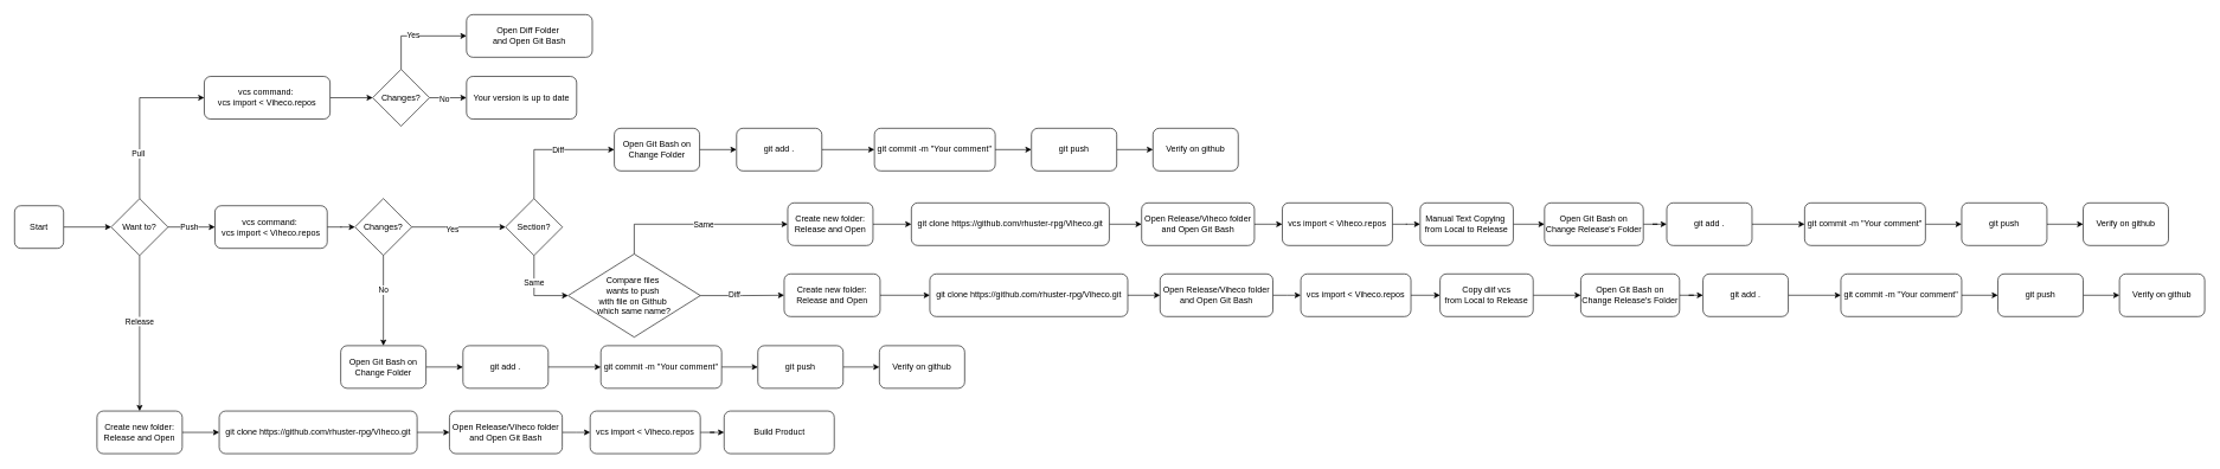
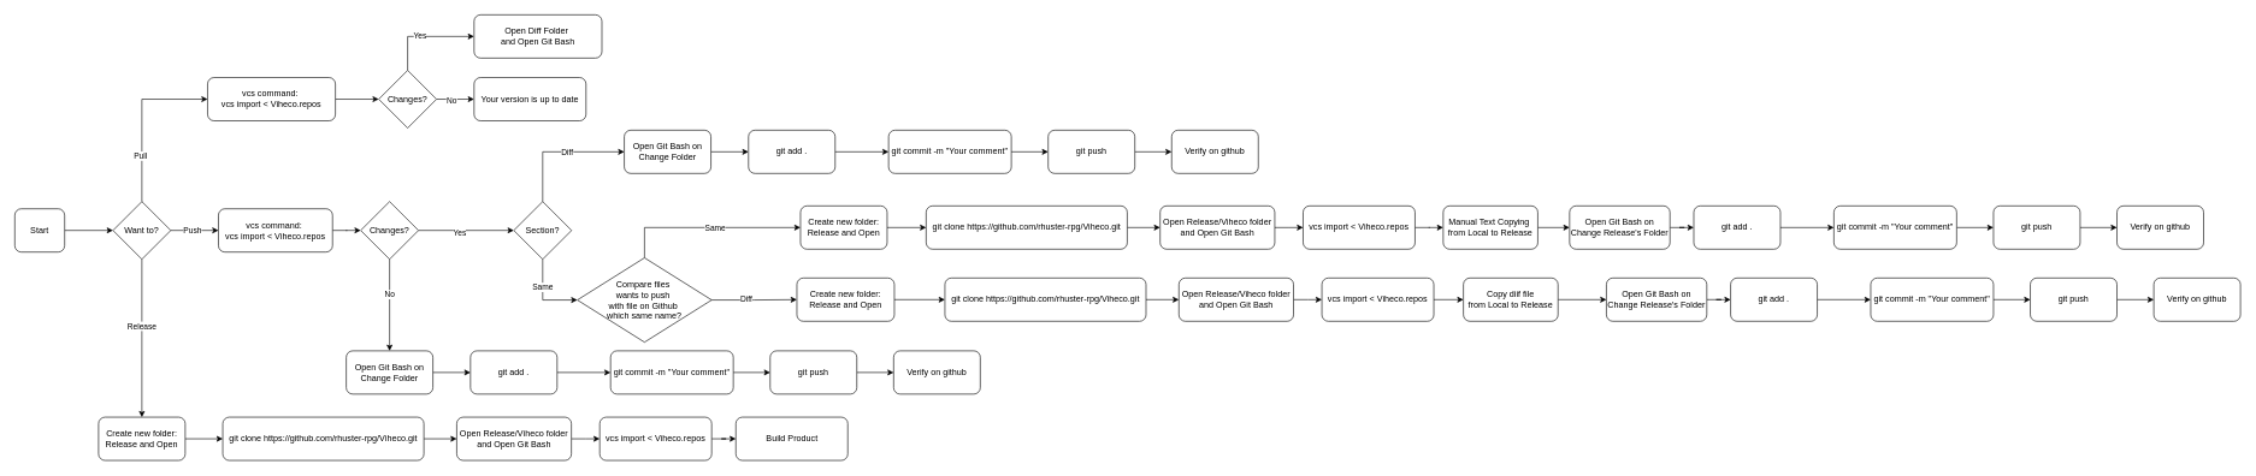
- <mxCell id="39" value="Copy diif vcs&lt;div&gt;from Local to Release&lt;/div&gt;" style="whiteSpace=wrap;html=1;rounded=1;" vertex="1" parent="1"><mxGeometry x="2026" y="385" width="131" height="60" as="geometry" /></mxCell>
+ <mxCell id="39" value="Copy diif file&lt;div&gt;from Local to Release&lt;/div&gt;" style="whiteSpace=wrap;html=1;rounded=1;" vertex="1" parent="1"><mxGeometry x="2026" y="385" width="131" height="60" as="geometry" /></mxCell>
